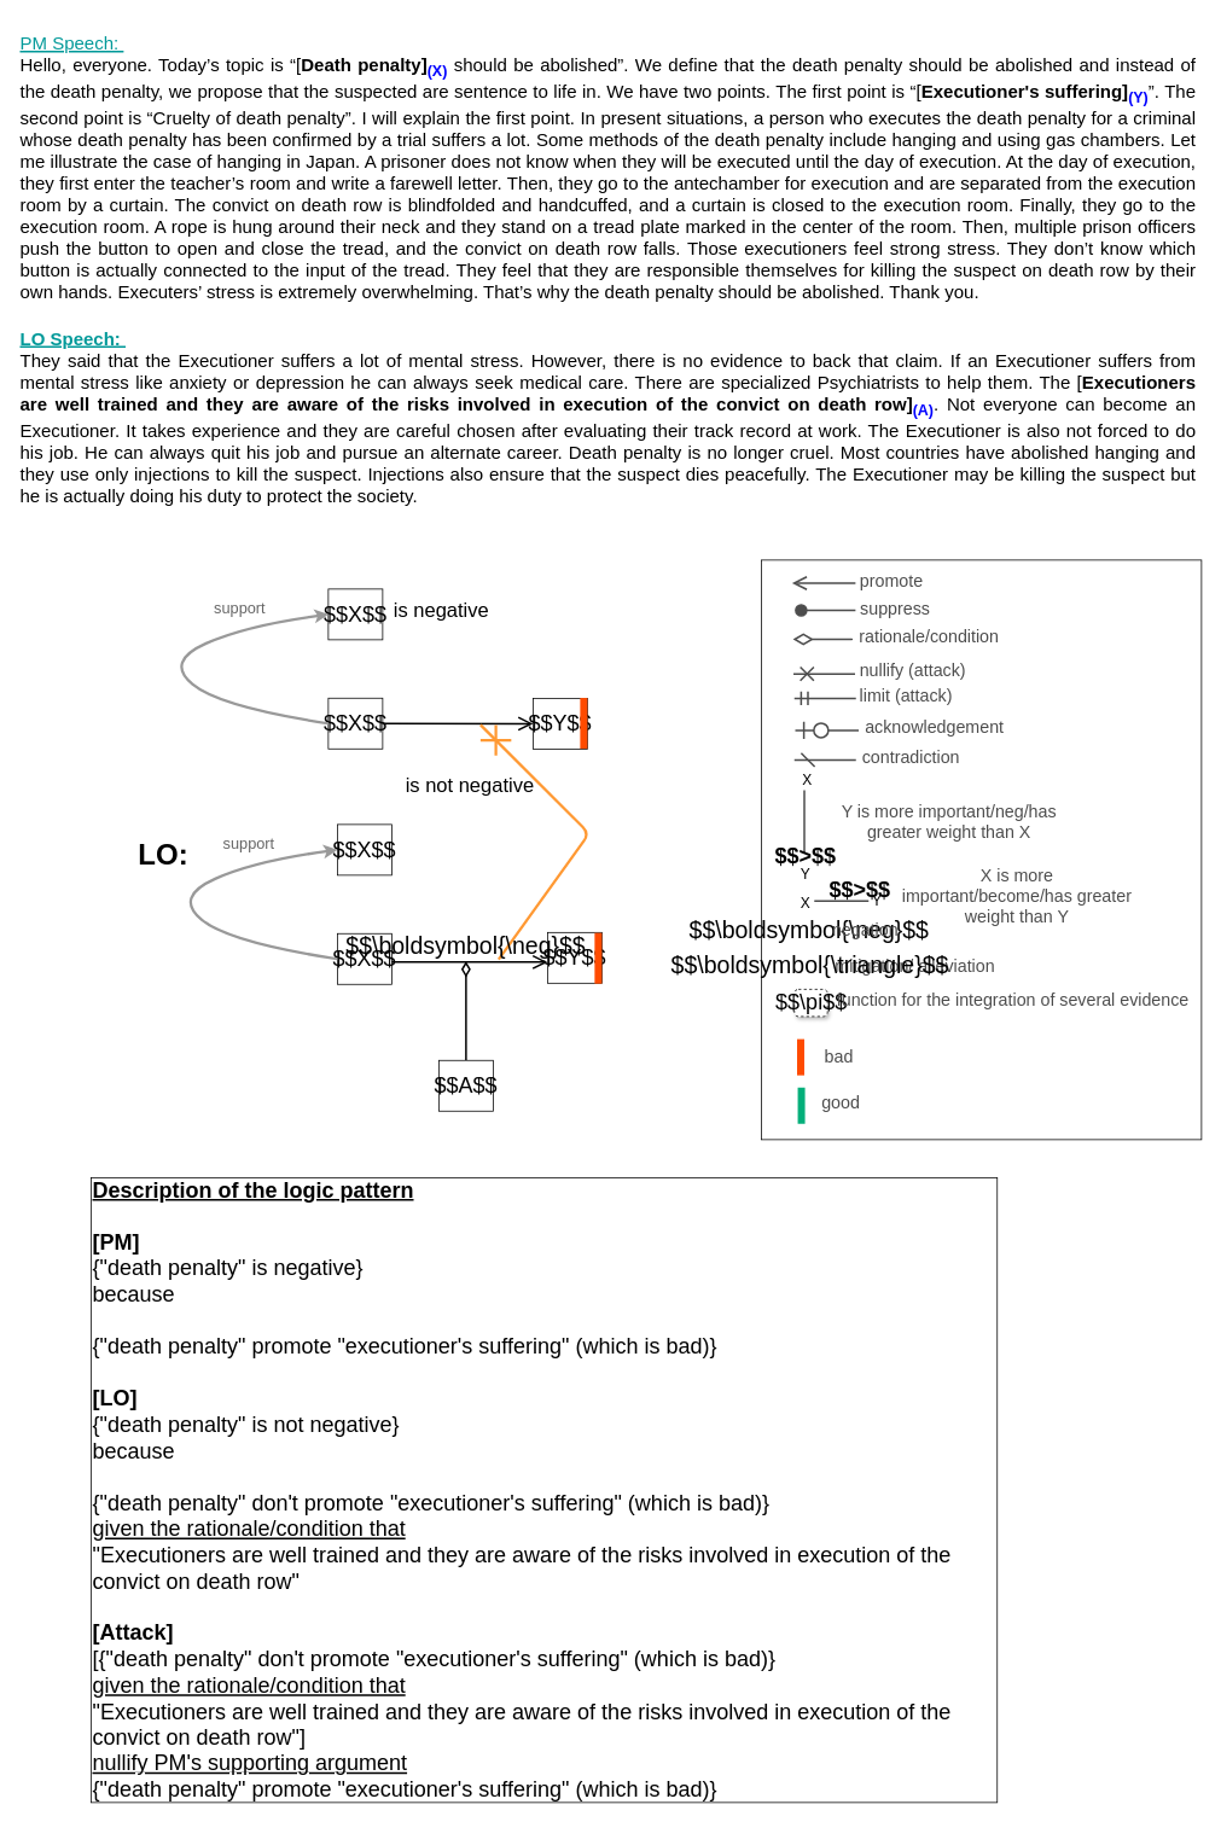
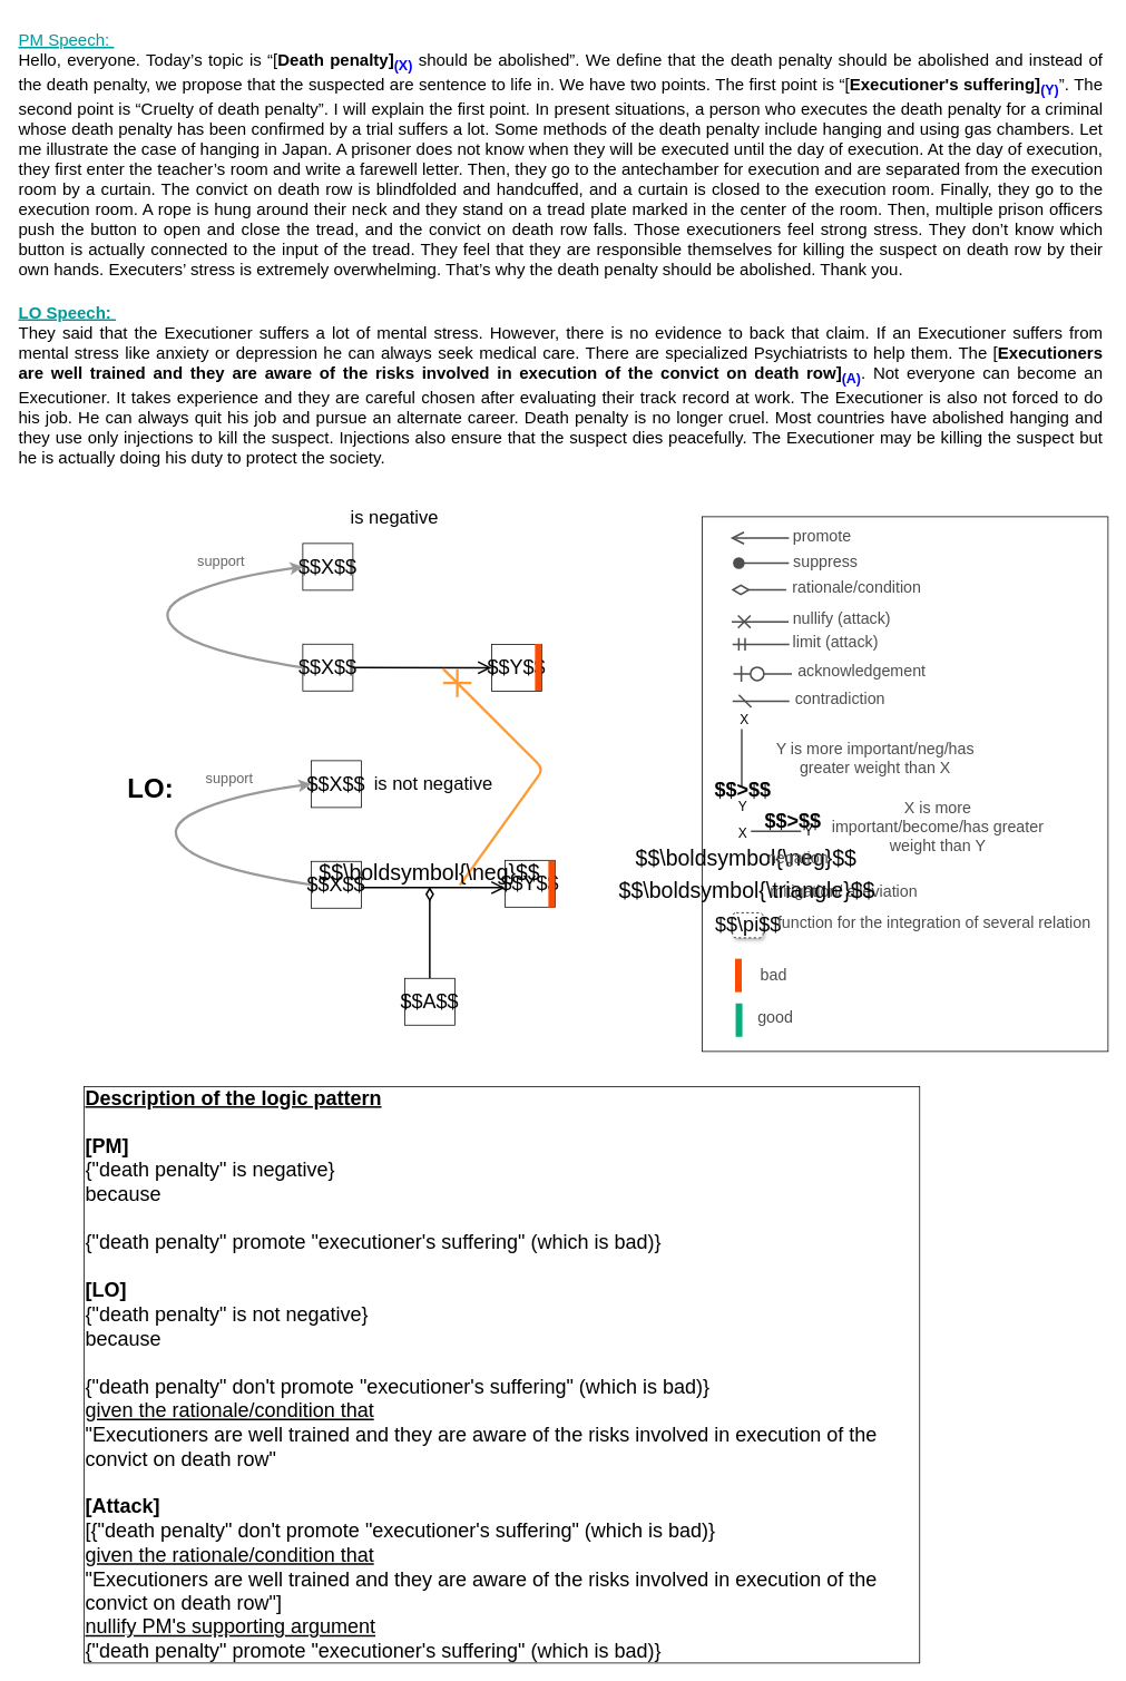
- <mxCell id="5" value="&lt;font style=&quot;font-size: 22px&quot;&gt;is negative&lt;/font&gt;" style="text;html=1;strokeColor=none;fillColor=none;align=center;verticalAlign=middle;whiteSpace=wrap;rounded=0;" parent="1" vertex="1"><mxGeometry x="432" y="656.5" width="110" height="35" as="geometry" /></mxCell>
+ <mxCell id="5" value="&lt;font style=&quot;font-size: 22px&quot;&gt;is negative&lt;/font&gt;" style="text;html=1;strokeColor=none;fillColor=none;align=center;verticalAlign=middle;whiteSpace=wrap;rounded=0;" parent="1" vertex="1"><mxGeometry x="417" y="601.5" width="110" height="35" as="geometry" /></mxCell>
- <mxCell id="13" value="&lt;font style=&quot;font-size: 22px&quot;&gt;is not negative&lt;/font&gt;" style="text;html=1;strokeColor=none;fillColor=none;align=center;verticalAlign=middle;whiteSpace=wrap;rounded=0;" parent="1" vertex="1"><mxGeometry x="437" y="850.5" width="163" height="35" as="geometry" /></mxCell>
+ <mxCell id="13" value="&lt;font style=&quot;font-size: 22px&quot;&gt;is not negative&lt;/font&gt;" style="text;html=1;strokeColor=none;fillColor=none;align=center;verticalAlign=middle;whiteSpace=wrap;rounded=0;" parent="1" vertex="1"><mxGeometry x="437" y="920.5" width="163" height="35" as="geometry" /></mxCell>
- <mxCell id="57" value="&lt;span style=&quot;font-size: 19px&quot;&gt;function for the integration of several evidence&lt;/span&gt;" style="text;html=1;strokeColor=none;fillColor=none;align=center;verticalAlign=middle;whiteSpace=wrap;rounded=0;fontColor=#4D4D4D;" parent="1" vertex="1"><mxGeometry x="917.25" y="1088" width="401.75" height="34" as="geometry" /></mxCell>
+ <mxCell id="57" value="&lt;span style=&quot;font-size: 19px&quot;&gt;function for the integration of several relation&lt;/span&gt;" style="text;html=1;strokeColor=none;fillColor=none;align=center;verticalAlign=middle;whiteSpace=wrap;rounded=0;fontColor=#4D4D4D;" parent="1" vertex="1"><mxGeometry x="917.25" y="1088" width="401.75" height="34" as="geometry" /></mxCell>
